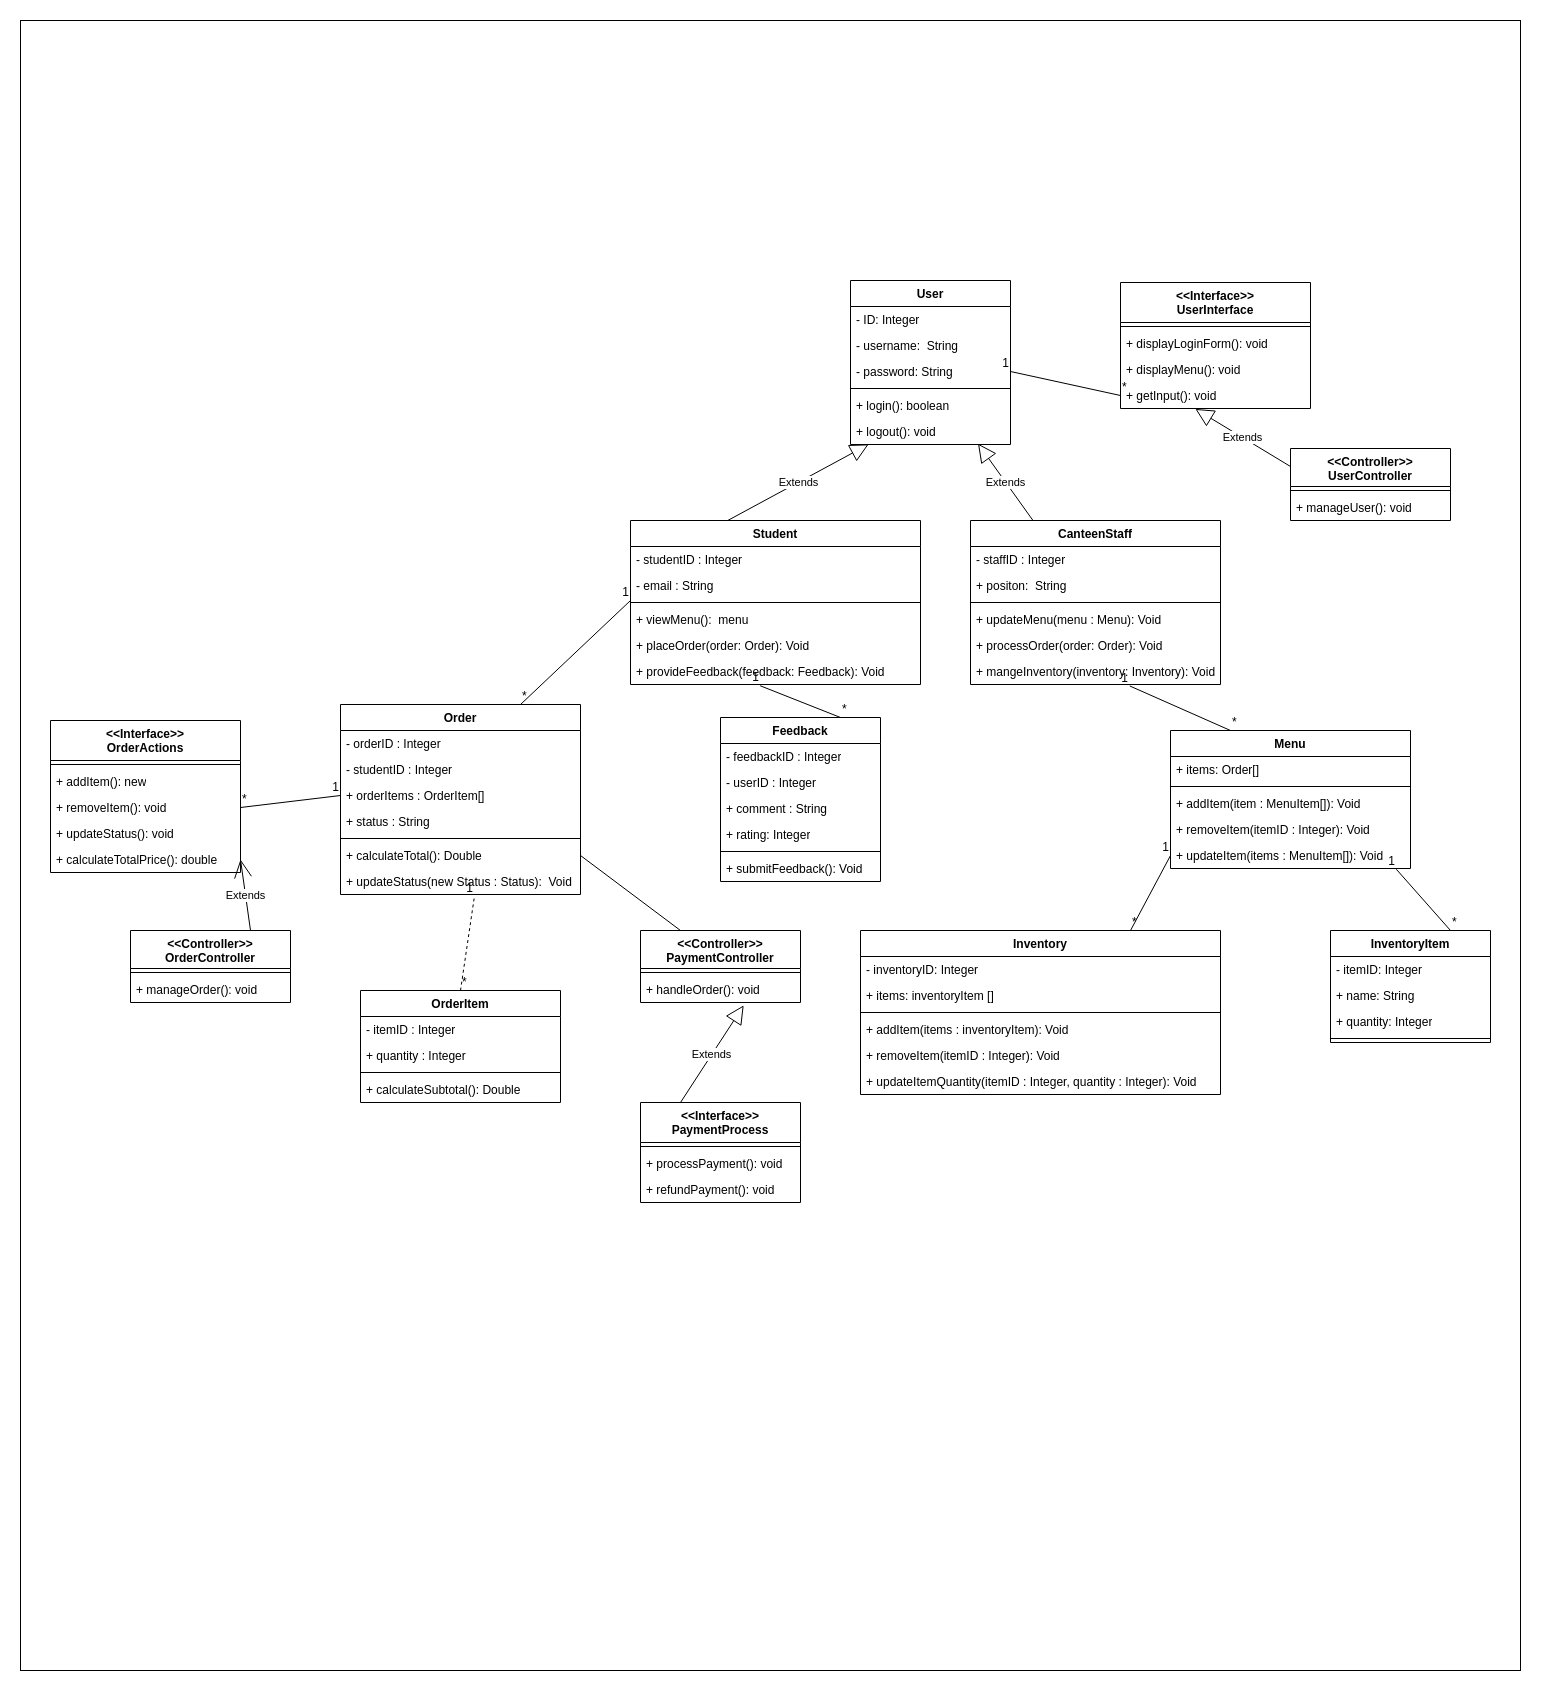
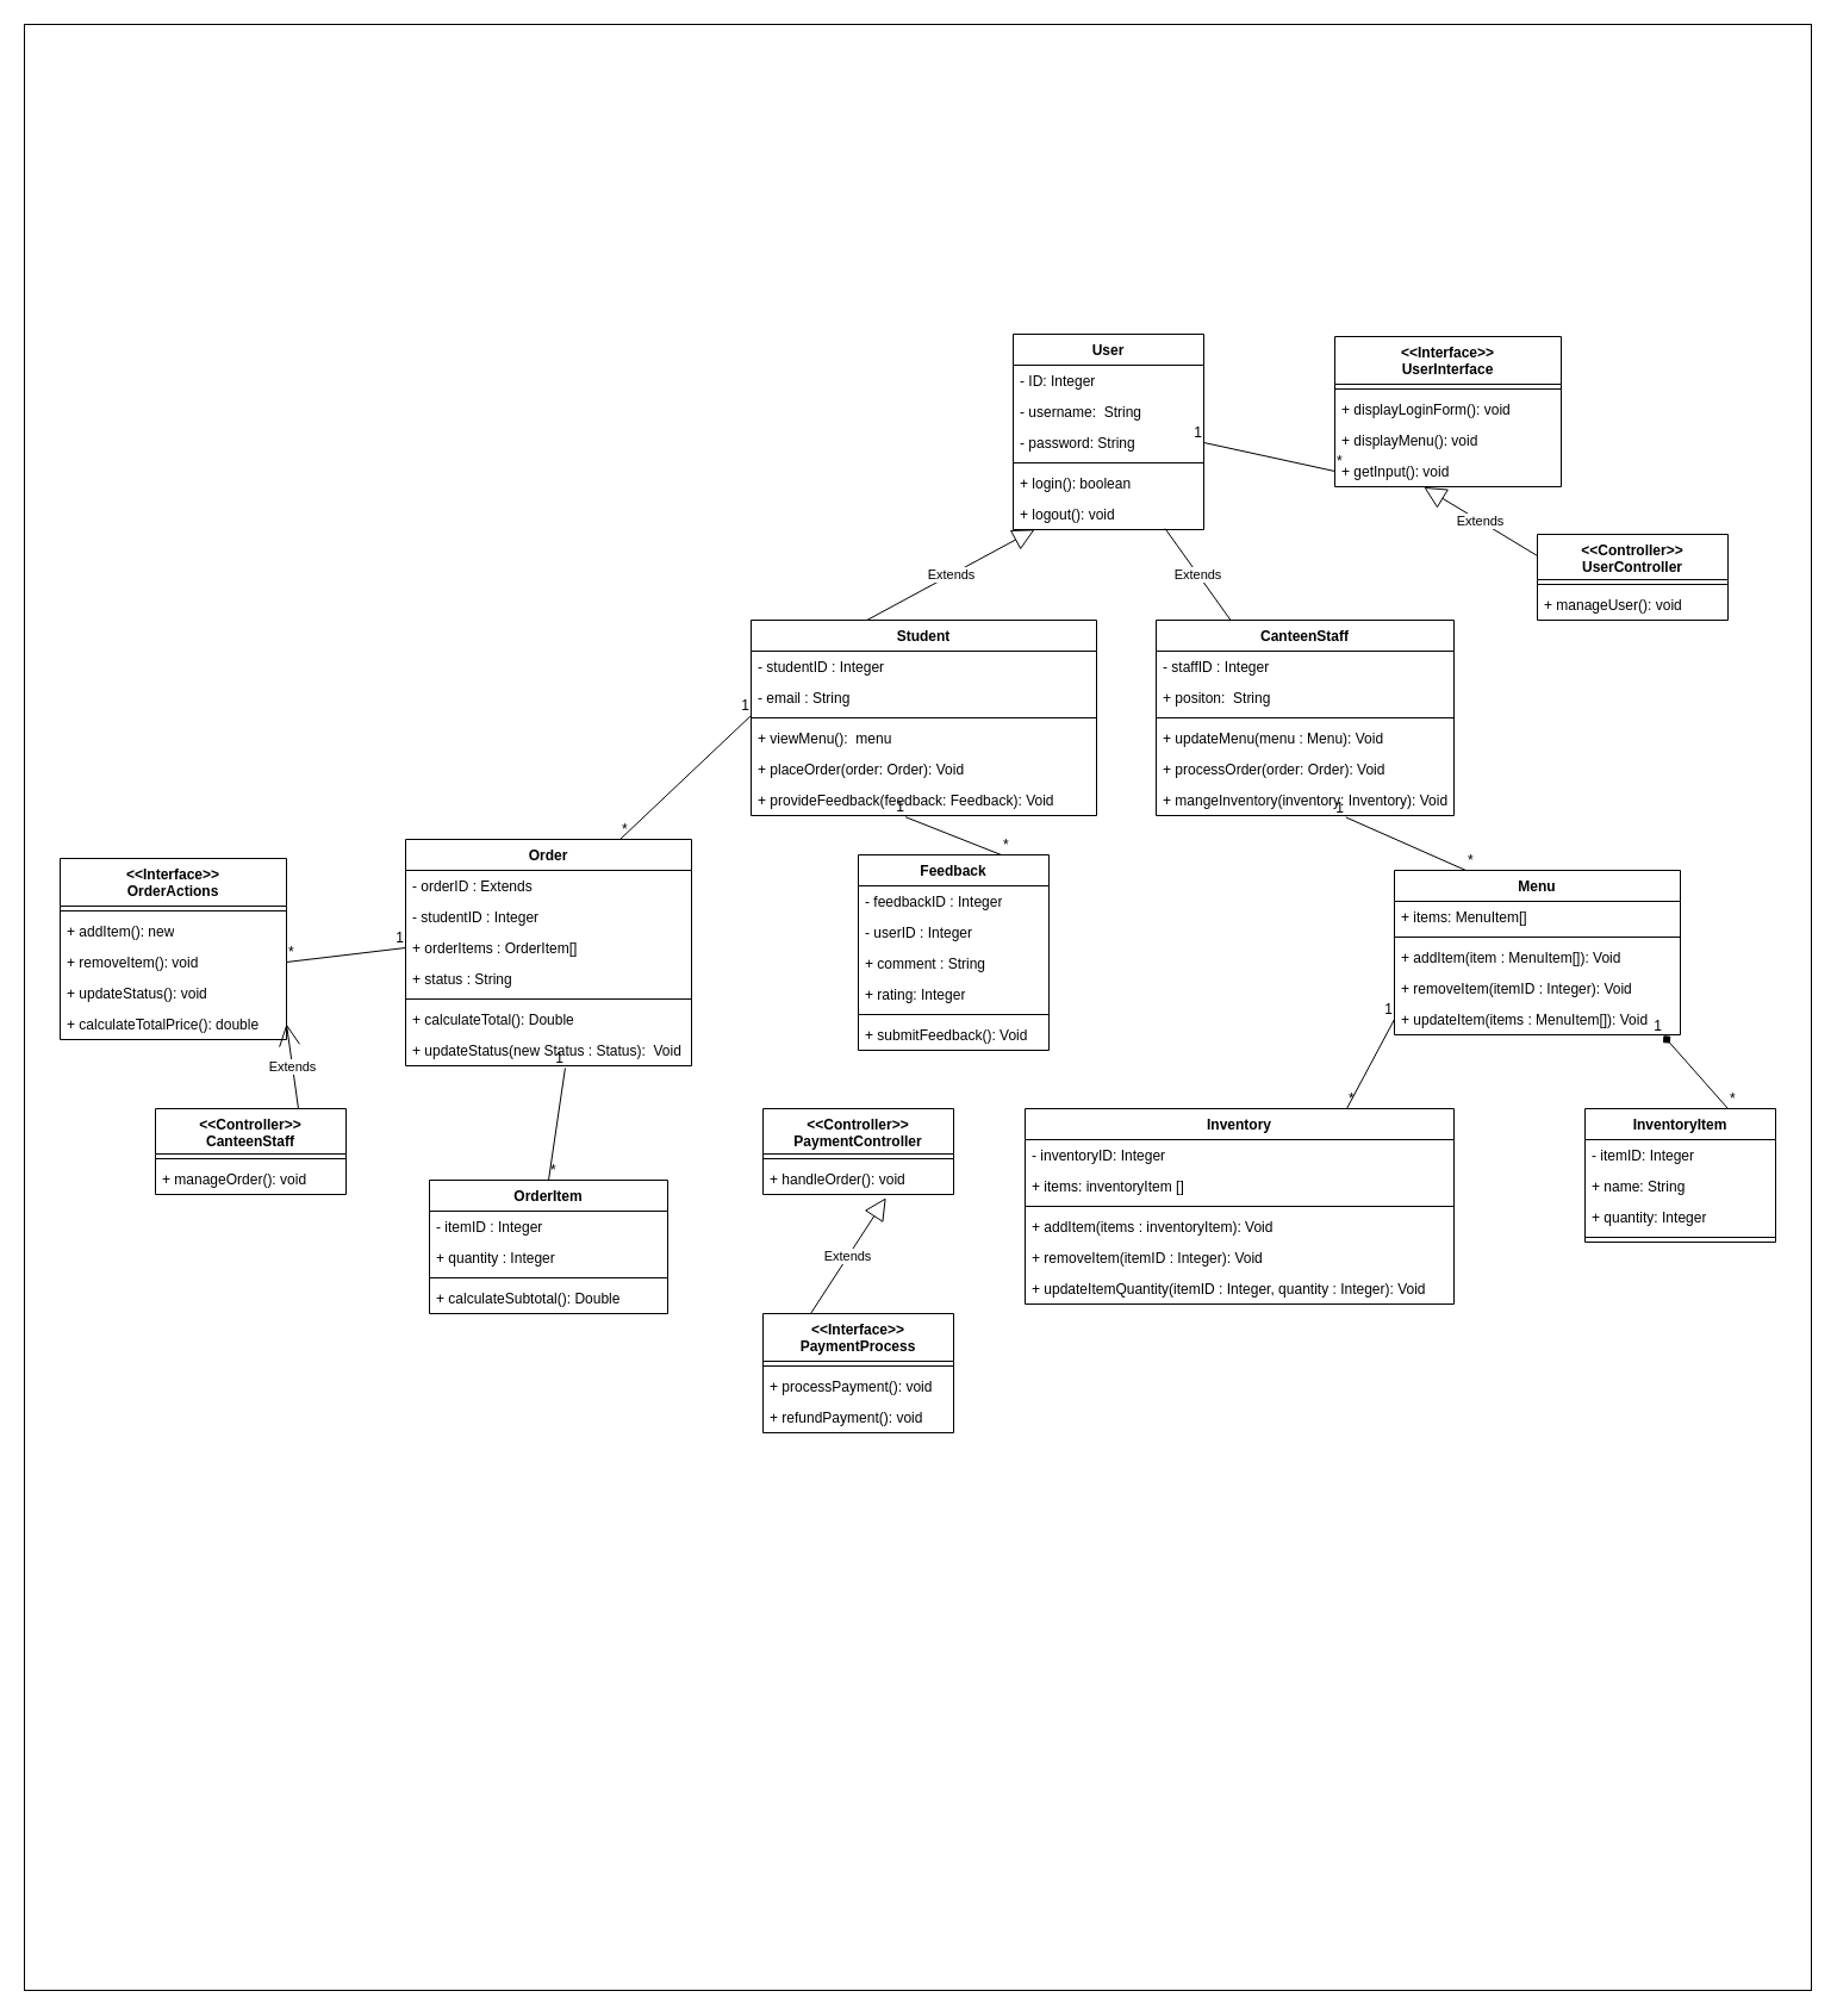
- <mxCell id="63" value="Extends" style="endArrow=block;endSize=16;endFill=0;html=1;rounded=0;exitX=0.25;exitY=0;exitDx=0;exitDy=0;entryX=0.797;entryY=0.967;entryDx=0;entryDy=0;entryPerimeter=0;" edge="1" parent="1" source="17" target="9"><mxGeometry width="160" relative="1" as="geometry"><mxPoint x="1050" y="460" as="sourcePoint" /><mxPoint x="1210" y="460" as="targetPoint" /></mxGeometry></mxCell>
+ <mxCell id="63" value="Extends" style="endArrow=none;endSize=16;endFill=0;html=1;rounded=0;exitX=0.25;exitY=0;exitDx=0;exitDy=0;entryX=0.797;entryY=0.967;entryDx=0;entryDy=0;entryPerimeter=0;" edge="1" parent="1" source="17" target="9"><mxGeometry width="160" relative="1" as="geometry"><mxPoint x="1050" y="460" as="sourcePoint" /><mxPoint x="1210" y="460" as="targetPoint" /></mxGeometry></mxCell>
- <mxCell id="25" value="- orderID : Integer" style="text;strokeColor=none;fillColor=none;align=left;verticalAlign=top;spacingLeft=4;spacingRight=4;overflow=hidden;rotatable=0;points=[[0,0.5],[1,0.5]];portConstraint=eastwest;whiteSpace=wrap;html=1;" vertex="1" parent="24"><mxGeometry y="26" width="240" height="26" as="geometry" /></mxCell>
+ <mxCell id="25" value="- orderID : Extends" style="text;strokeColor=none;fillColor=none;align=left;verticalAlign=top;spacingLeft=4;spacingRight=4;overflow=hidden;rotatable=0;points=[[0,0.5],[1,0.5]];portConstraint=eastwest;whiteSpace=wrap;html=1;" vertex="1" parent="24"><mxGeometry y="26" width="240" height="26" as="geometry" /></mxCell>
- <mxCell id="45" value="+ items: Order[]" style="text;strokeColor=none;fillColor=none;align=left;verticalAlign=top;spacingLeft=4;spacingRight=4;overflow=hidden;rotatable=0;points=[[0,0.5],[1,0.5]];portConstraint=eastwest;whiteSpace=wrap;html=1;" vertex="1" parent="44"><mxGeometry y="26" width="240" height="26" as="geometry" /></mxCell>
+ <mxCell id="45" value="+ items: MenuItem[]" style="text;strokeColor=none;fillColor=none;align=left;verticalAlign=top;spacingLeft=4;spacingRight=4;overflow=hidden;rotatable=0;points=[[0,0.5],[1,0.5]];portConstraint=eastwest;whiteSpace=wrap;html=1;" vertex="1" parent="44"><mxGeometry y="26" width="240" height="26" as="geometry" /></mxCell>
- <mxCell id="79" value="" style="endArrow=none;html=1;rounded=0;entryX=0.941;entryY=1.03;entryDx=0;entryDy=0;exitX=0.75;exitY=0;exitDx=0;exitDy=0;entryPerimeter=0;" edge="1" parent="1" source="57" target="49"><mxGeometry relative="1" as="geometry"><mxPoint x="1290" y="965" as="sourcePoint" /><mxPoint x="1330" y="890" as="targetPoint" /></mxGeometry></mxCell>
+ <mxCell id="79" value="" style="endArrow=diamond;html=1;rounded=0;entryX=0.941;entryY=1.03;entryDx=0;entryDy=0;exitX=0.75;exitY=0;exitDx=0;exitDy=0;entryPerimeter=0;" edge="1" parent="1" source="57" target="49"><mxGeometry relative="1" as="geometry"><mxPoint x="1290" y="965" as="sourcePoint" /><mxPoint x="1330" y="890" as="targetPoint" /></mxGeometry></mxCell>
- <mxCell id="114" value="" style="endArrow=none;html=1;rounded=0;entryX=1;entryY=0.5;entryDx=0;entryDy=0;exitX=0.25;exitY=0;exitDx=0;exitDy=0;" edge="1" parent="1" source="99" target="30"><mxGeometry width="50" height="50" relative="1" as="geometry"><mxPoint x="640" y="894" as="sourcePoint" /><mxPoint x="690" y="844" as="targetPoint" /></mxGeometry></mxCell>
- <mxCell id="70" value="" style="endArrow=none;html=1;rounded=0;entryX=0.558;entryY=1.075;entryDx=0;entryDy=0;entryPerimeter=0;exitX=0.5;exitY=0;exitDx=0;exitDy=0;dashed=1;" edge="1" parent="1" source="39" target="31"><mxGeometry relative="1" as="geometry"><mxPoint x="400" y="1024" as="sourcePoint" /><mxPoint x="510" y="920" as="targetPoint" /></mxGeometry></mxCell>
+ <mxCell id="70" value="" style="endArrow=none;html=1;rounded=0;entryX=0.558;entryY=1.075;entryDx=0;entryDy=0;entryPerimeter=0;exitX=0.5;exitY=0;exitDx=0;exitDy=0;" edge="1" parent="1" source="39" target="31"><mxGeometry relative="1" as="geometry"><mxPoint x="400" y="1024" as="sourcePoint" /><mxPoint x="510" y="920" as="targetPoint" /></mxGeometry></mxCell>
- <mxCell id="88" value="&amp;lt;&amp;lt;Controller&amp;gt;&amp;gt;&lt;br&gt;OrderController" style="swimlane;fontStyle=1;align=center;verticalAlign=top;childLayout=stackLayout;horizontal=1;startSize=38;horizontalStack=0;resizeParent=1;resizeParentMax=0;resizeLast=0;collapsible=1;marginBottom=0;whiteSpace=wrap;html=1;" vertex="1" parent="1"><mxGeometry x="130" y="930" width="160" height="72" as="geometry" /></mxCell>
+ <mxCell id="88" value="&amp;lt;&amp;lt;Controller&amp;gt;&amp;gt;&lt;br&gt;CanteenStaff" style="swimlane;fontStyle=1;align=center;verticalAlign=top;childLayout=stackLayout;horizontal=1;startSize=38;horizontalStack=0;resizeParent=1;resizeParentMax=0;resizeLast=0;collapsible=1;marginBottom=0;whiteSpace=wrap;html=1;" vertex="1" parent="1"><mxGeometry x="130" y="930" width="160" height="72" as="geometry" /></mxCell>
